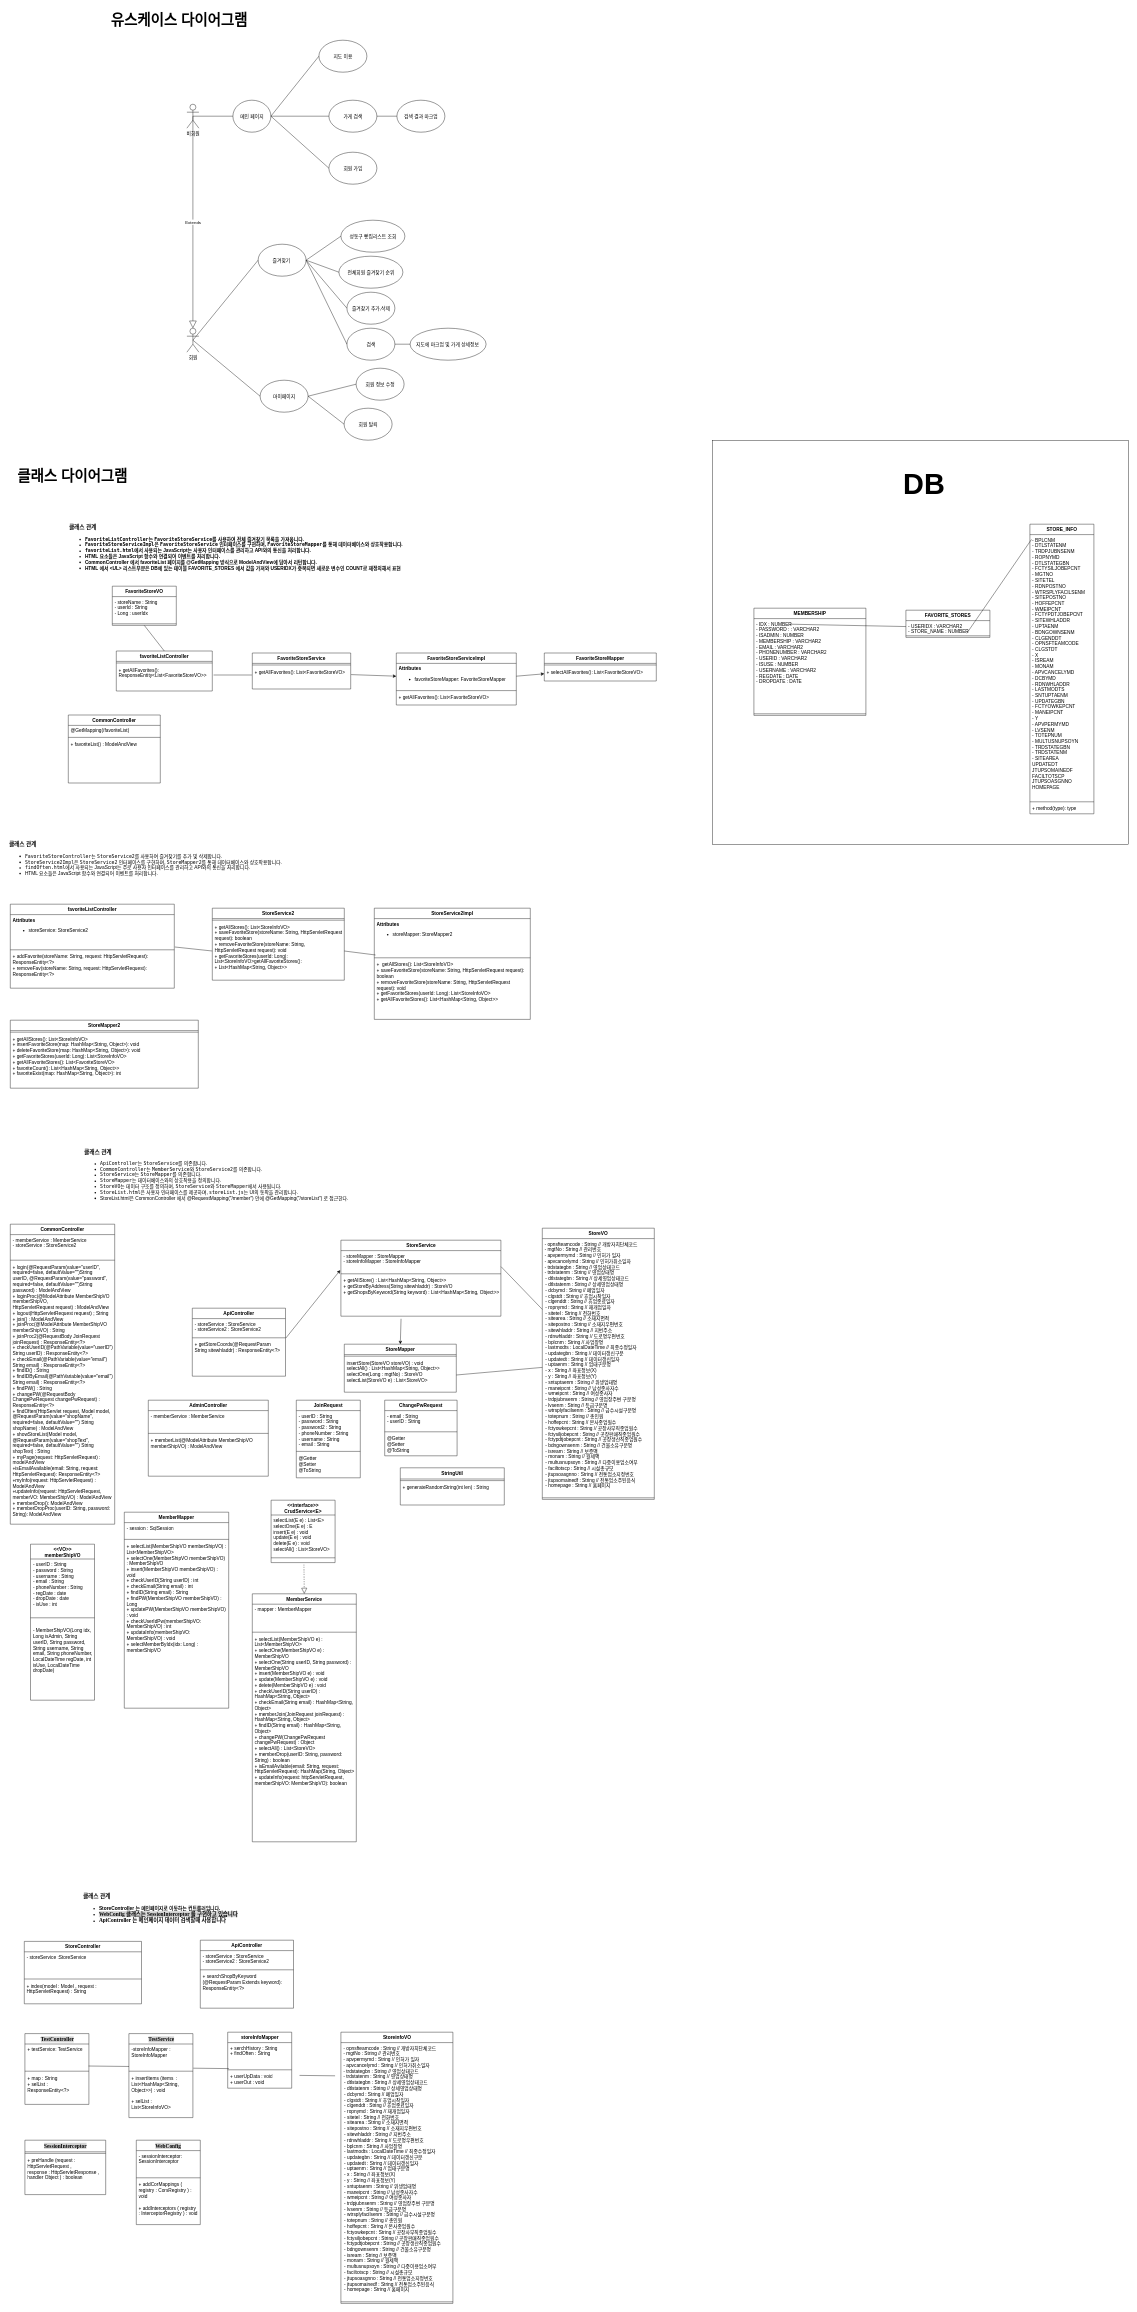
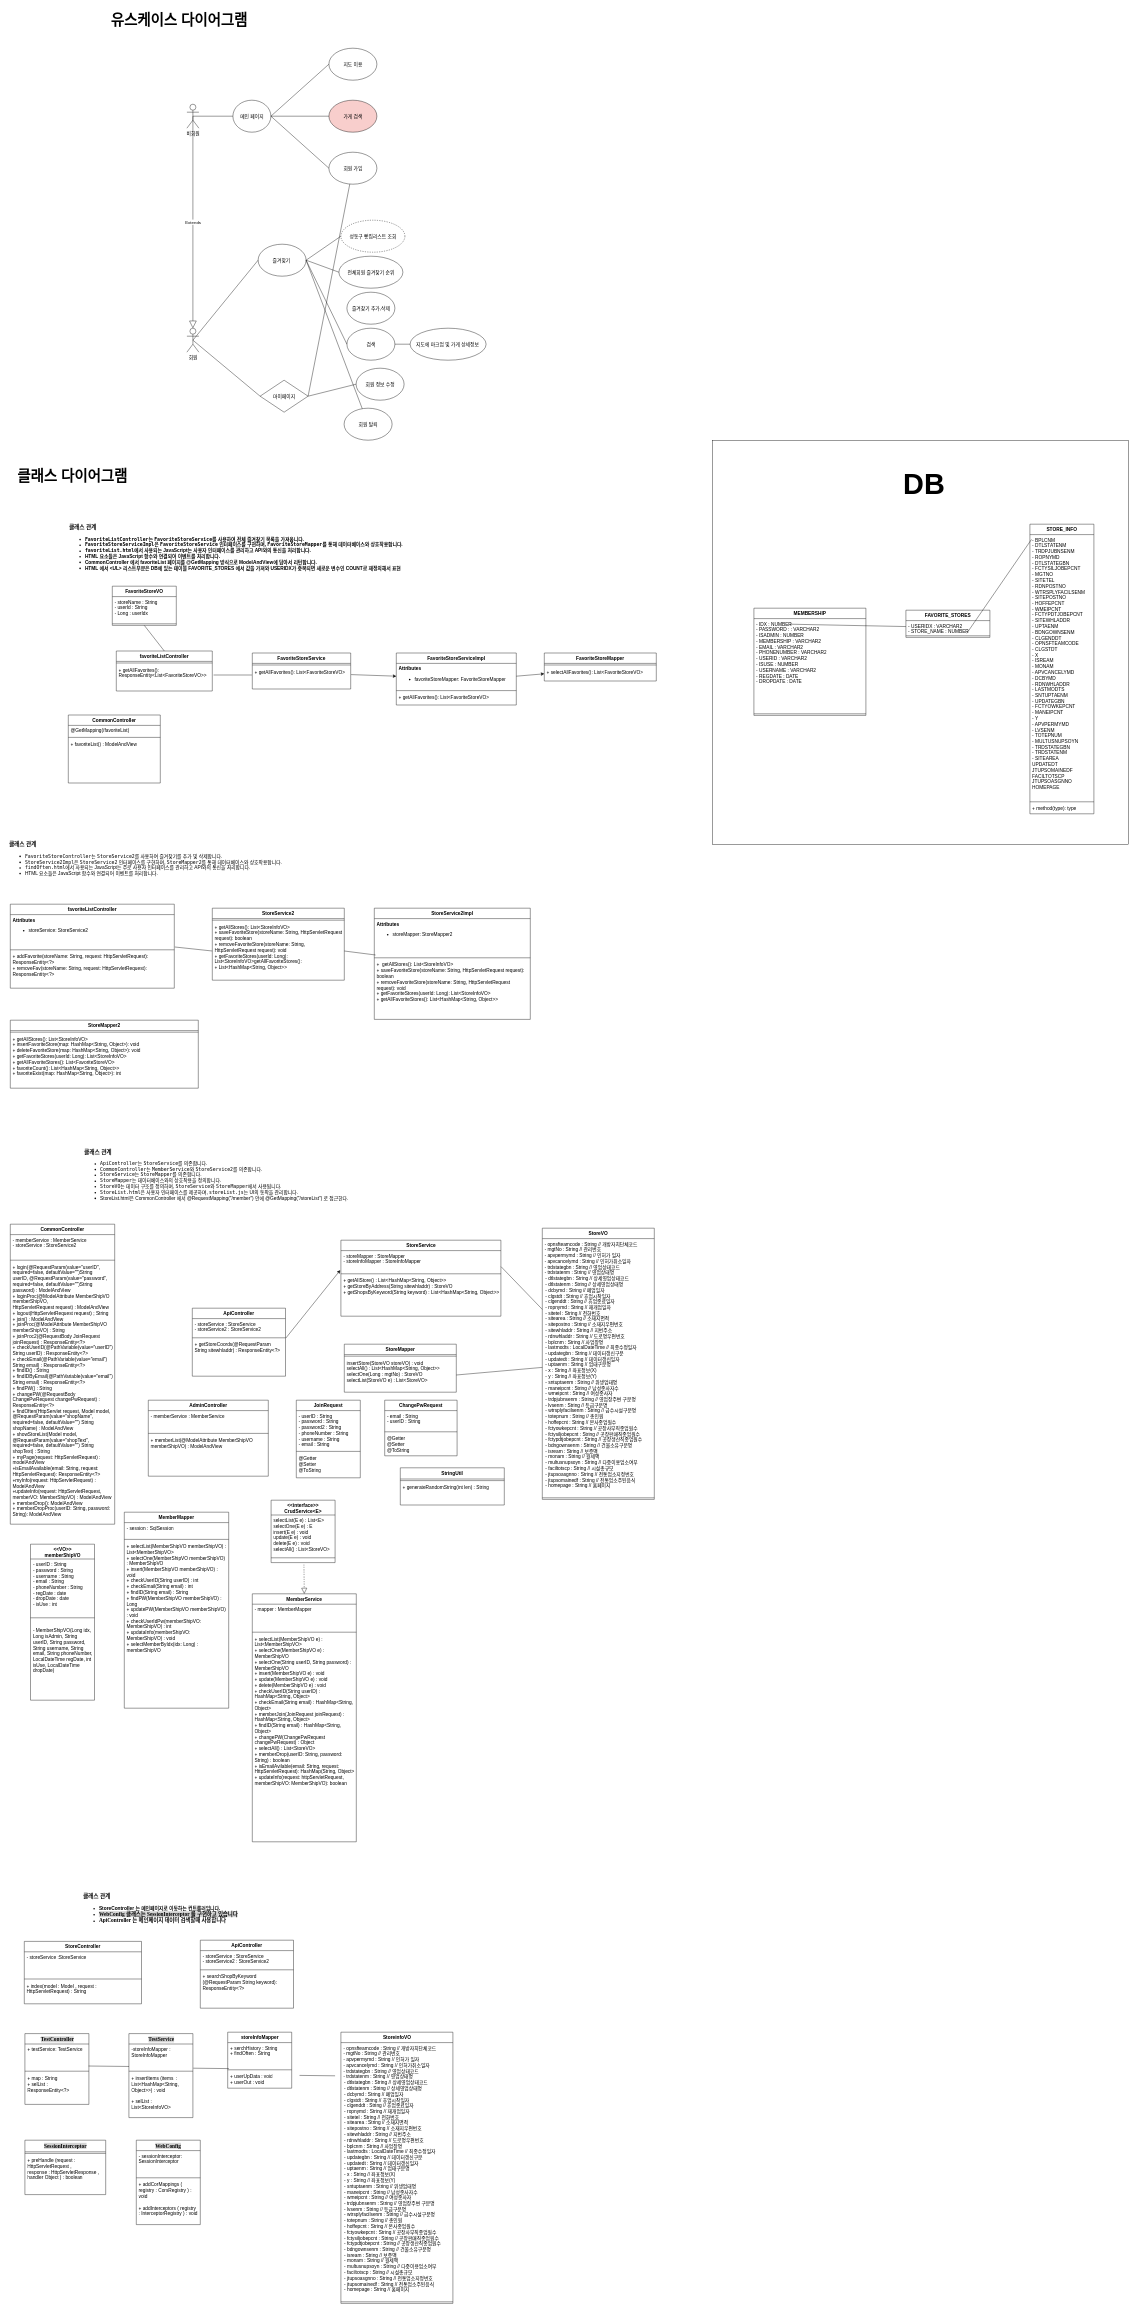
- <mxCell id="76" value="지도 이용" style="ellipse;whiteSpace=wrap;html=1;" parent="1" vertex="1"><mxGeometry x="796.5" y="100" width="120" height="80" as="geometry" /></mxCell>
+ <mxCell id="76" value="지도 이용" style="ellipse;whiteSpace=wrap;html=1;" parent="1" vertex="1"><mxGeometry x="821.5" y="120" width="120" height="80" as="geometry" /></mxCell>
- <mxCell id="78" value="가게 검색" style="ellipse;whiteSpace=wrap;html=1;" parent="1" vertex="1"><mxGeometry x="821.5" y="250" width="120" height="80" as="geometry" /></mxCell>
+ <mxCell id="78" value="가게 검색" style="ellipse;whiteSpace=wrap;html=1;fillColor=#f8cecc;" parent="1" vertex="1"><mxGeometry x="821.5" y="250" width="120" height="80" as="geometry" /></mxCell>
- <mxCell id="84" value="" style="endArrow=none;html=1;rounded=0;entryX=0;entryY=0.5;entryDx=0;entryDy=0;exitX=1;exitY=0.5;exitDx=0;exitDy=0;" parent="1" source="78" target="80" edge="1"><mxGeometry width="50" height="50" relative="1" as="geometry"><mxPoint x="1011.5" y="360" as="sourcePoint" /><mxPoint x="1061.5" y="310" as="targetPoint" /></mxGeometry></mxCell>
- <mxCell id="80" value="검색 결과 마크업" style="ellipse;whiteSpace=wrap;html=1;" parent="1" vertex="1"><mxGeometry x="991.5" y="250" width="120" height="80" as="geometry" /></mxCell>
- <mxCell id="86" value="성동구 빵집리스트 조회" style="ellipse;whiteSpace=wrap;html=1;" parent="1" vertex="1"><mxGeometry x="851.5" y="550" width="160" height="80" as="geometry" /></mxCell>
+ <mxCell id="86" value="성동구 빵집리스트 조회" style="ellipse;whiteSpace=wrap;html=1;dashed=1;" parent="1" vertex="1"><mxGeometry x="851.5" y="550" width="160" height="80" as="geometry" /></mxCell>
- <mxCell id="97" value="" style="endArrow=none;html=1;rounded=0;entryX=0;entryY=0.5;entryDx=0;entryDy=0;exitX=1;exitY=0.5;exitDx=0;exitDy=0;" parent="1" source="85" target="88" edge="1"><mxGeometry width="50" height="50" relative="1" as="geometry"><mxPoint x="671.5" y="920" as="sourcePoint" /><mxPoint x="721.5" y="870" as="targetPoint" /></mxGeometry></mxCell>
+ <mxCell id="97" value="" style="endArrow=none;html=1;rounded=0;exitX=1;exitY=0.5;exitDx=0;exitDy=0;" parent="1" source="85" target="93" edge="1"><mxGeometry width="50" height="50" relative="1" as="geometry"><mxPoint x="671.5" y="920" as="sourcePoint" /><mxPoint x="721.5" y="870" as="targetPoint" /></mxGeometry></mxCell>
- <mxCell id="91" value="마이페이지" style="ellipse;whiteSpace=wrap;html=1;" parent="1" vertex="1"><mxGeometry x="649.5" y="950" width="120" height="80" as="geometry" /></mxCell>
+ <mxCell id="91" value="마이페이지" style="rhombus;whiteSpace=wrap;html=1;" parent="1" vertex="1"><mxGeometry x="649.5" y="950" width="120" height="80" as="geometry" /></mxCell>
- <mxCell id="95" value="" style="endArrow=none;html=1;rounded=0;entryX=0;entryY=0.5;entryDx=0;entryDy=0;exitX=1;exitY=0.5;exitDx=0;exitDy=0;" parent="1" source="91" target="93" edge="1"><mxGeometry width="50" height="50" relative="1" as="geometry"><mxPoint x="671.5" y="1000" as="sourcePoint" /><mxPoint x="721.5" y="950" as="targetPoint" /></mxGeometry></mxCell>
+ <mxCell id="95" value="" style="endArrow=none;html=1;rounded=0;exitX=1;exitY=0.5;exitDx=0;exitDy=0;" parent="1" source="91" target="79" edge="1"><mxGeometry width="50" height="50" relative="1" as="geometry"><mxPoint x="671.5" y="1000" as="sourcePoint" /><mxPoint x="721.5" y="950" as="targetPoint" /></mxGeometry></mxCell>
- <mxCell id="70" value="" style="endArrow=classic;html=1;rounded=0;entryX=0.5;entryY=0;entryDx=0;entryDy=0;exitX=0.376;exitY=1.063;exitDx=0;exitDy=0;exitPerimeter=0;" parent="1" source="67" target="57" edge="1"><mxGeometry width="50" height="50" relative="1" as="geometry"><mxPoint x="933" y="3280" as="sourcePoint" /><mxPoint x="983" y="3230" as="targetPoint" /></mxGeometry></mxCell>
- <mxCell id="175" value="&lt;div&gt;+ searchShopByKeyword (&lt;span style=&quot;background-color: initial;&quot;&gt;@RequestParam Extends keyword&lt;/span&gt;&lt;span style=&quot;background-color: initial;&quot;&gt;): ResponseEntity&amp;lt;?&amp;gt;&lt;/span&gt;&lt;/div&gt;" style="text;strokeColor=none;fillColor=none;align=left;verticalAlign=top;spacingLeft=4;spacingRight=4;overflow=hidden;rotatable=0;points=[[0,0.5],[1,0.5]];portConstraint=eastwest;whiteSpace=wrap;html=1;" vertex="1" parent="172"><mxGeometry y="78" width="233" height="92" as="geometry" /></mxCell>
+ <mxCell id="175" value="&lt;div&gt;+ searchShopByKeyword (&lt;span style=&quot;background-color: initial;&quot;&gt;@RequestParam String keyword&lt;/span&gt;&lt;span style=&quot;background-color: initial;&quot;&gt;): ResponseEntity&amp;lt;?&amp;gt;&lt;/span&gt;&lt;/div&gt;" style="text;strokeColor=none;fillColor=none;align=left;verticalAlign=top;spacingLeft=4;spacingRight=4;overflow=hidden;rotatable=0;points=[[0,0.5],[1,0.5]];portConstraint=eastwest;whiteSpace=wrap;html=1;" vertex="1" parent="172"><mxGeometry y="78" width="233" height="92" as="geometry" /></mxCell>
